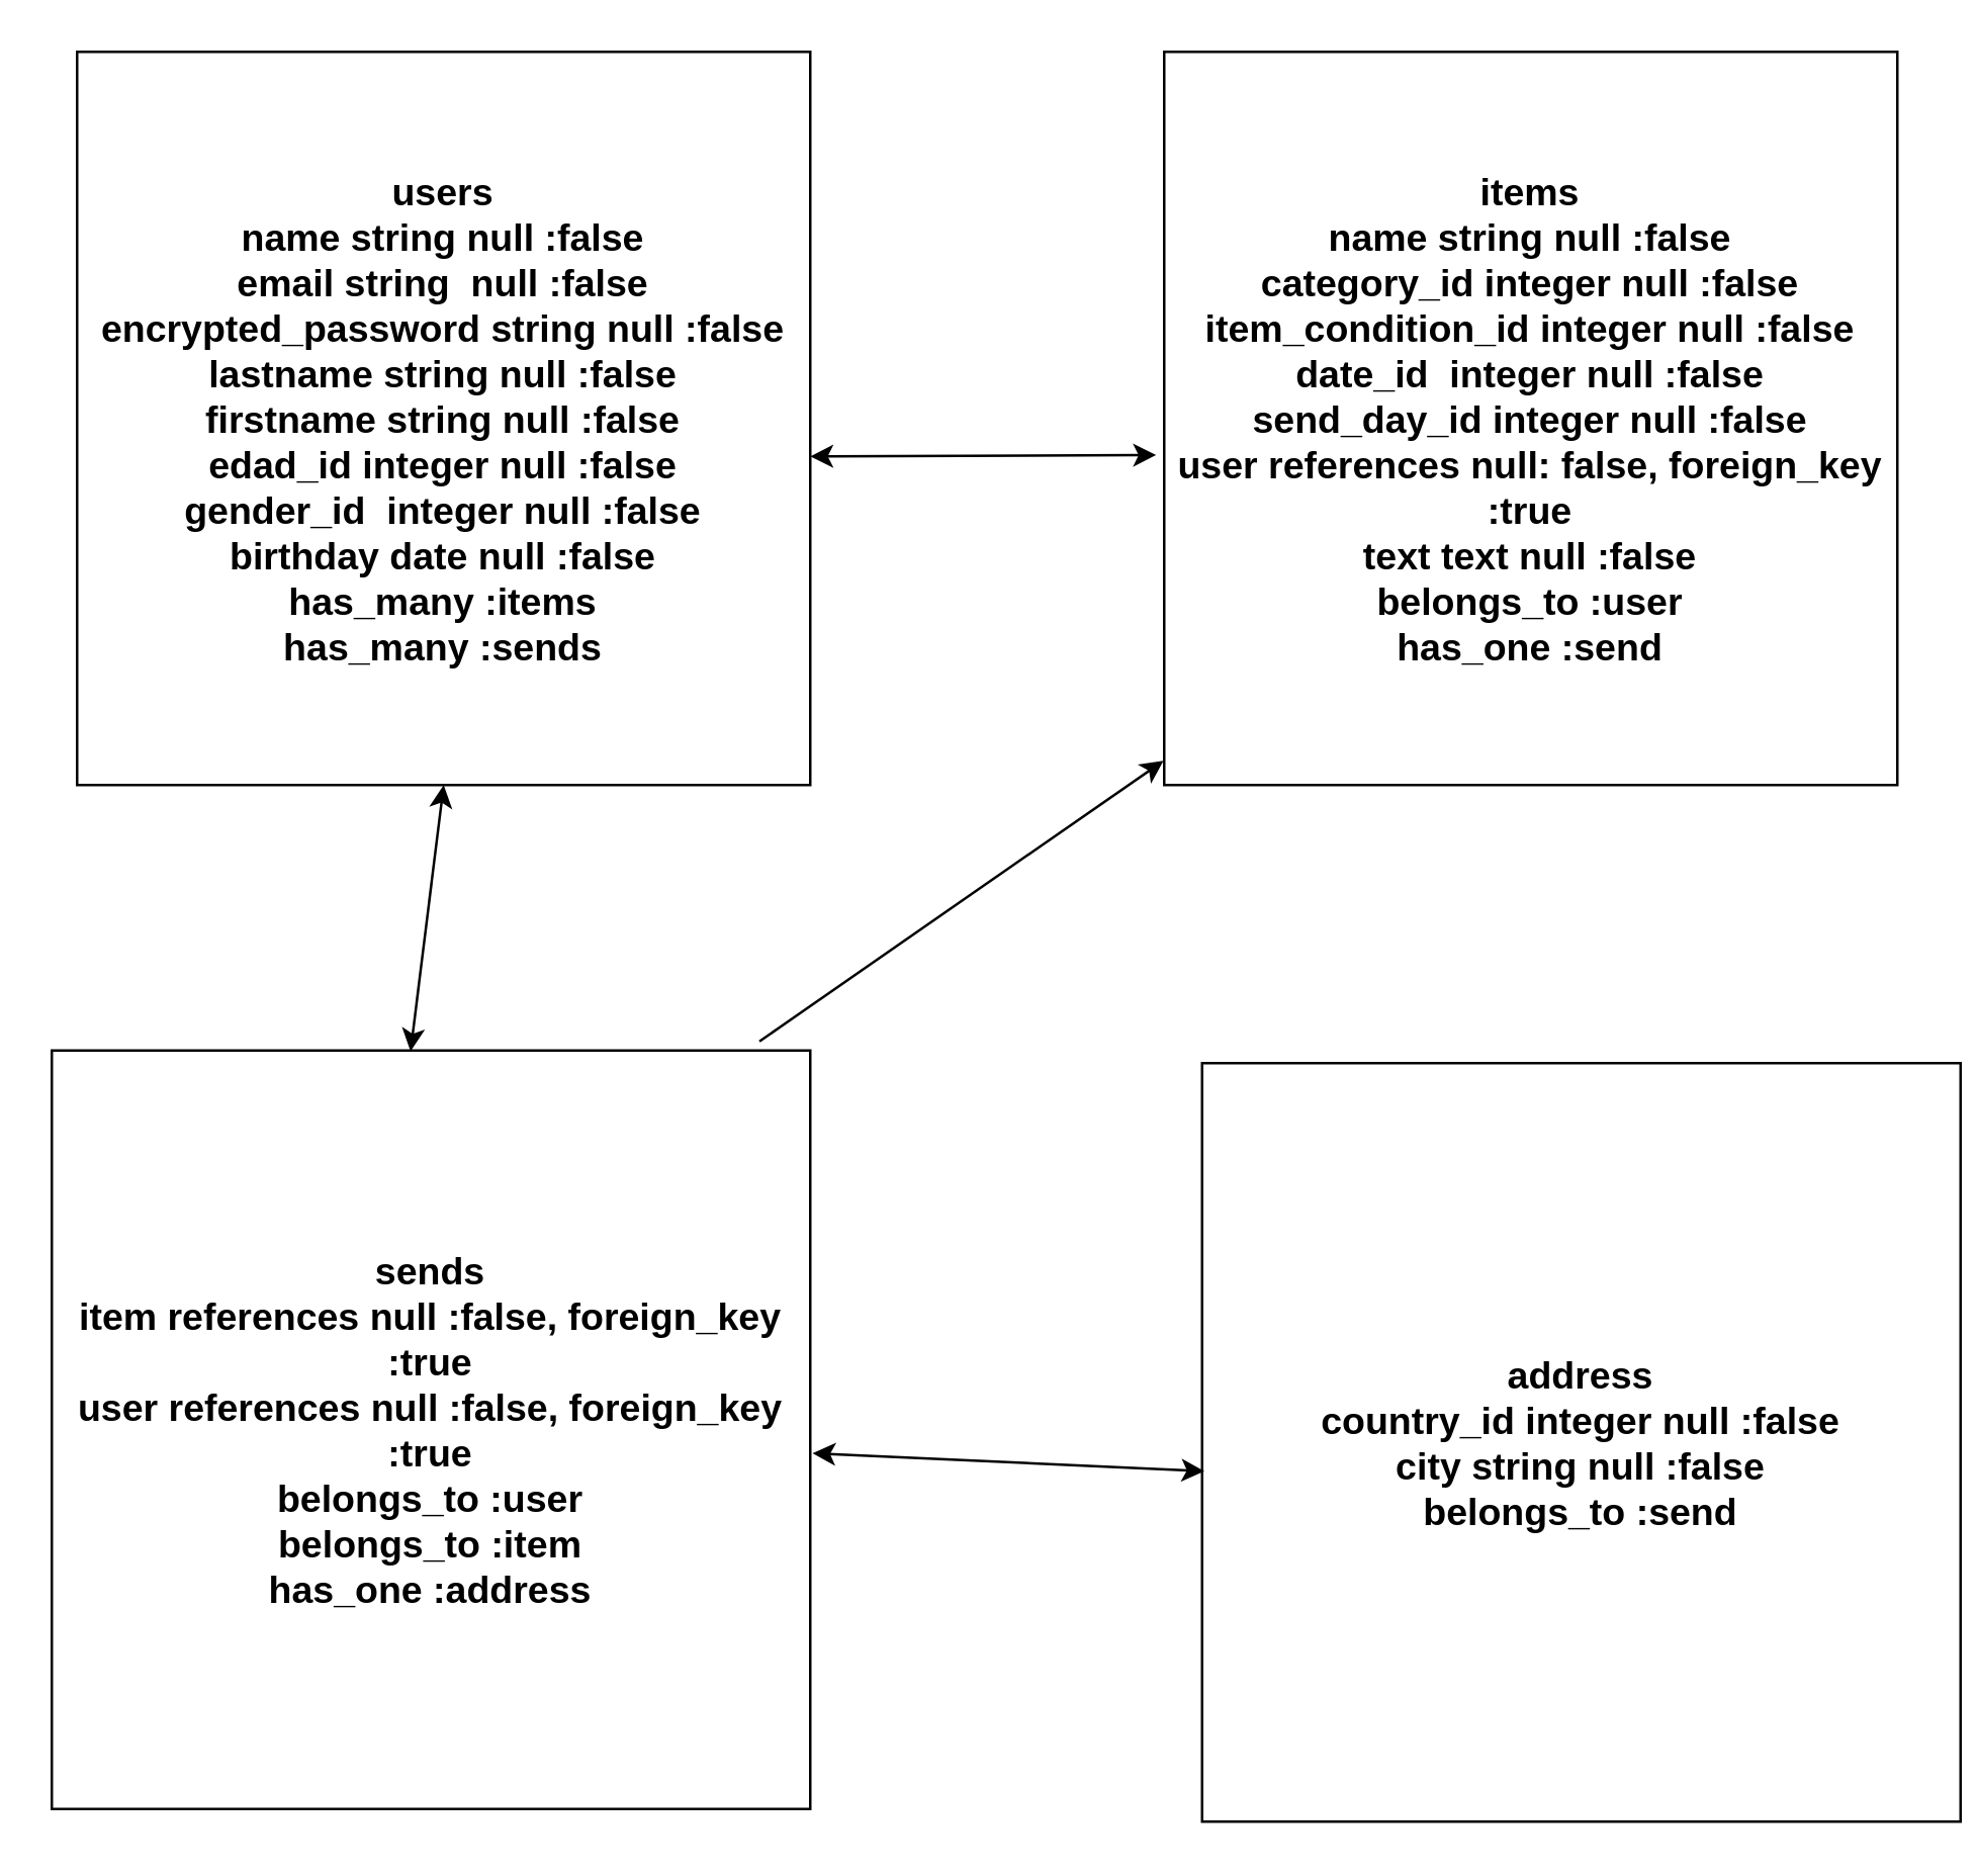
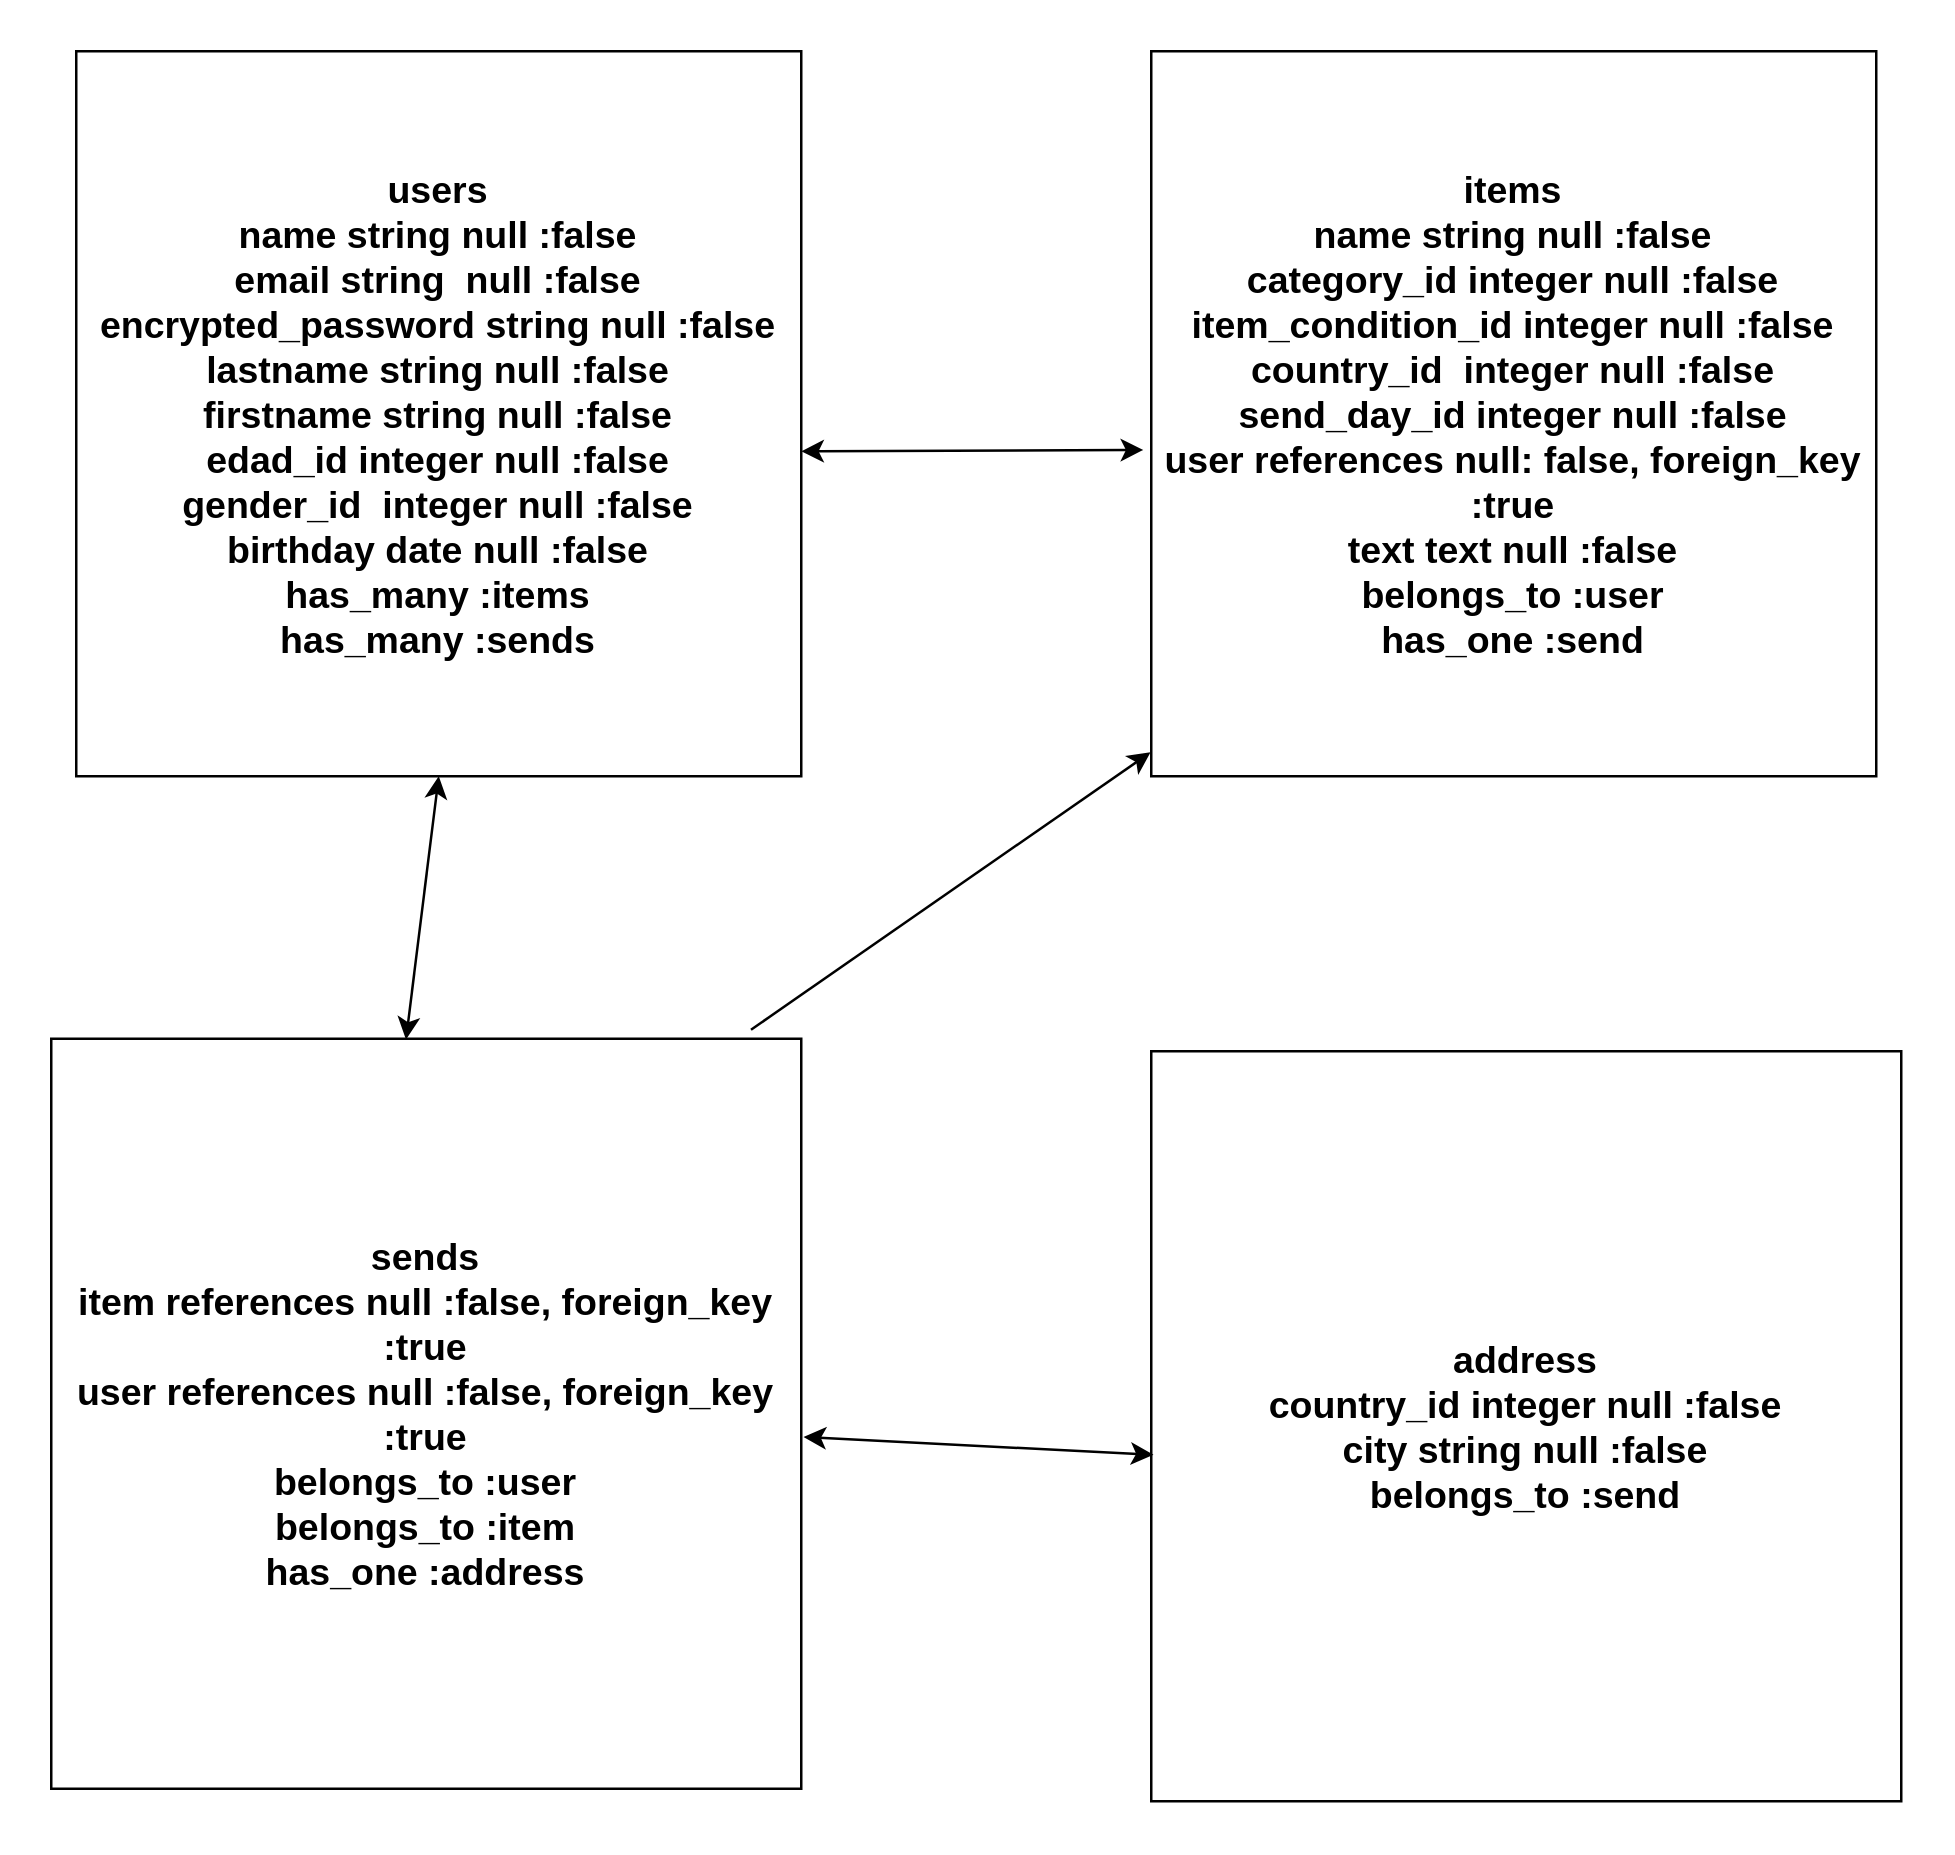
- <mxCell id="3" value="items&lt;br style=&quot;font-size: 15px&quot;&gt;name string null :false&lt;br style=&quot;font-size: 15px&quot;&gt;category_id integer null :false&lt;br style=&quot;font-size: 15px&quot;&gt;item_condition_id integer null :false&lt;br style=&quot;font-size: 15px&quot;&gt;date_id&amp;nbsp; integer null :false&lt;br style=&quot;font-size: 15px&quot;&gt;send_day_id integer null :false&lt;br style=&quot;font-size: 15px&quot;&gt;user references null: false, foreign_key :true&lt;br style=&quot;font-size: 15px&quot;&gt;text text null :false&lt;br style=&quot;font-size: 15px&quot;&gt;belongs_to :user&lt;br&gt;has_one :send" style="whiteSpace=wrap;html=1;aspect=fixed;fontStyle=1;fontSize=15;" vertex="1" parent="1"><mxGeometry x="460" y="20" width="290" height="290" as="geometry" /></mxCell>
+ <mxCell id="3" value="items&lt;br style=&quot;font-size: 15px&quot;&gt;name string null :false&lt;br style=&quot;font-size: 15px&quot;&gt;category_id integer null :false&lt;br style=&quot;font-size: 15px&quot;&gt;item_condition_id integer null :false&lt;br style=&quot;font-size: 15px&quot;&gt;country_id&amp;nbsp; integer null :false&lt;br style=&quot;font-size: 15px&quot;&gt;send_day_id integer null :false&lt;br style=&quot;font-size: 15px&quot;&gt;user references null: false, foreign_key :true&lt;br style=&quot;font-size: 15px&quot;&gt;text text null :false&lt;br style=&quot;font-size: 15px&quot;&gt;belongs_to :user&lt;br&gt;has_one :send" style="whiteSpace=wrap;html=1;aspect=fixed;fontStyle=1;fontSize=15;" vertex="1" parent="1"><mxGeometry x="460" y="20" width="290" height="290" as="geometry" /></mxCell>
- <mxCell id="5" value="address&lt;br style=&quot;font-size: 15px;&quot;&gt;country_id integer null :false&lt;br style=&quot;font-size: 15px;&quot;&gt;city string null :false&lt;br style=&quot;font-size: 15px;&quot;&gt;belongs_to :send" style="whiteSpace=wrap;html=1;aspect=fixed;fontStyle=1;fontSize=15;" vertex="1" parent="1"><mxGeometry x="475" y="420" width="300" height="300" as="geometry" /></mxCell>
+ <mxCell id="5" value="address&lt;br style=&quot;font-size: 15px;&quot;&gt;country_id integer null :false&lt;br style=&quot;font-size: 15px;&quot;&gt;city string null :false&lt;br style=&quot;font-size: 15px;&quot;&gt;belongs_to :send" style="whiteSpace=wrap;html=1;aspect=fixed;fontStyle=1;fontSize=15;" vertex="1" parent="1"><mxGeometry x="460" y="420" width="300" height="300" as="geometry" /></mxCell>
